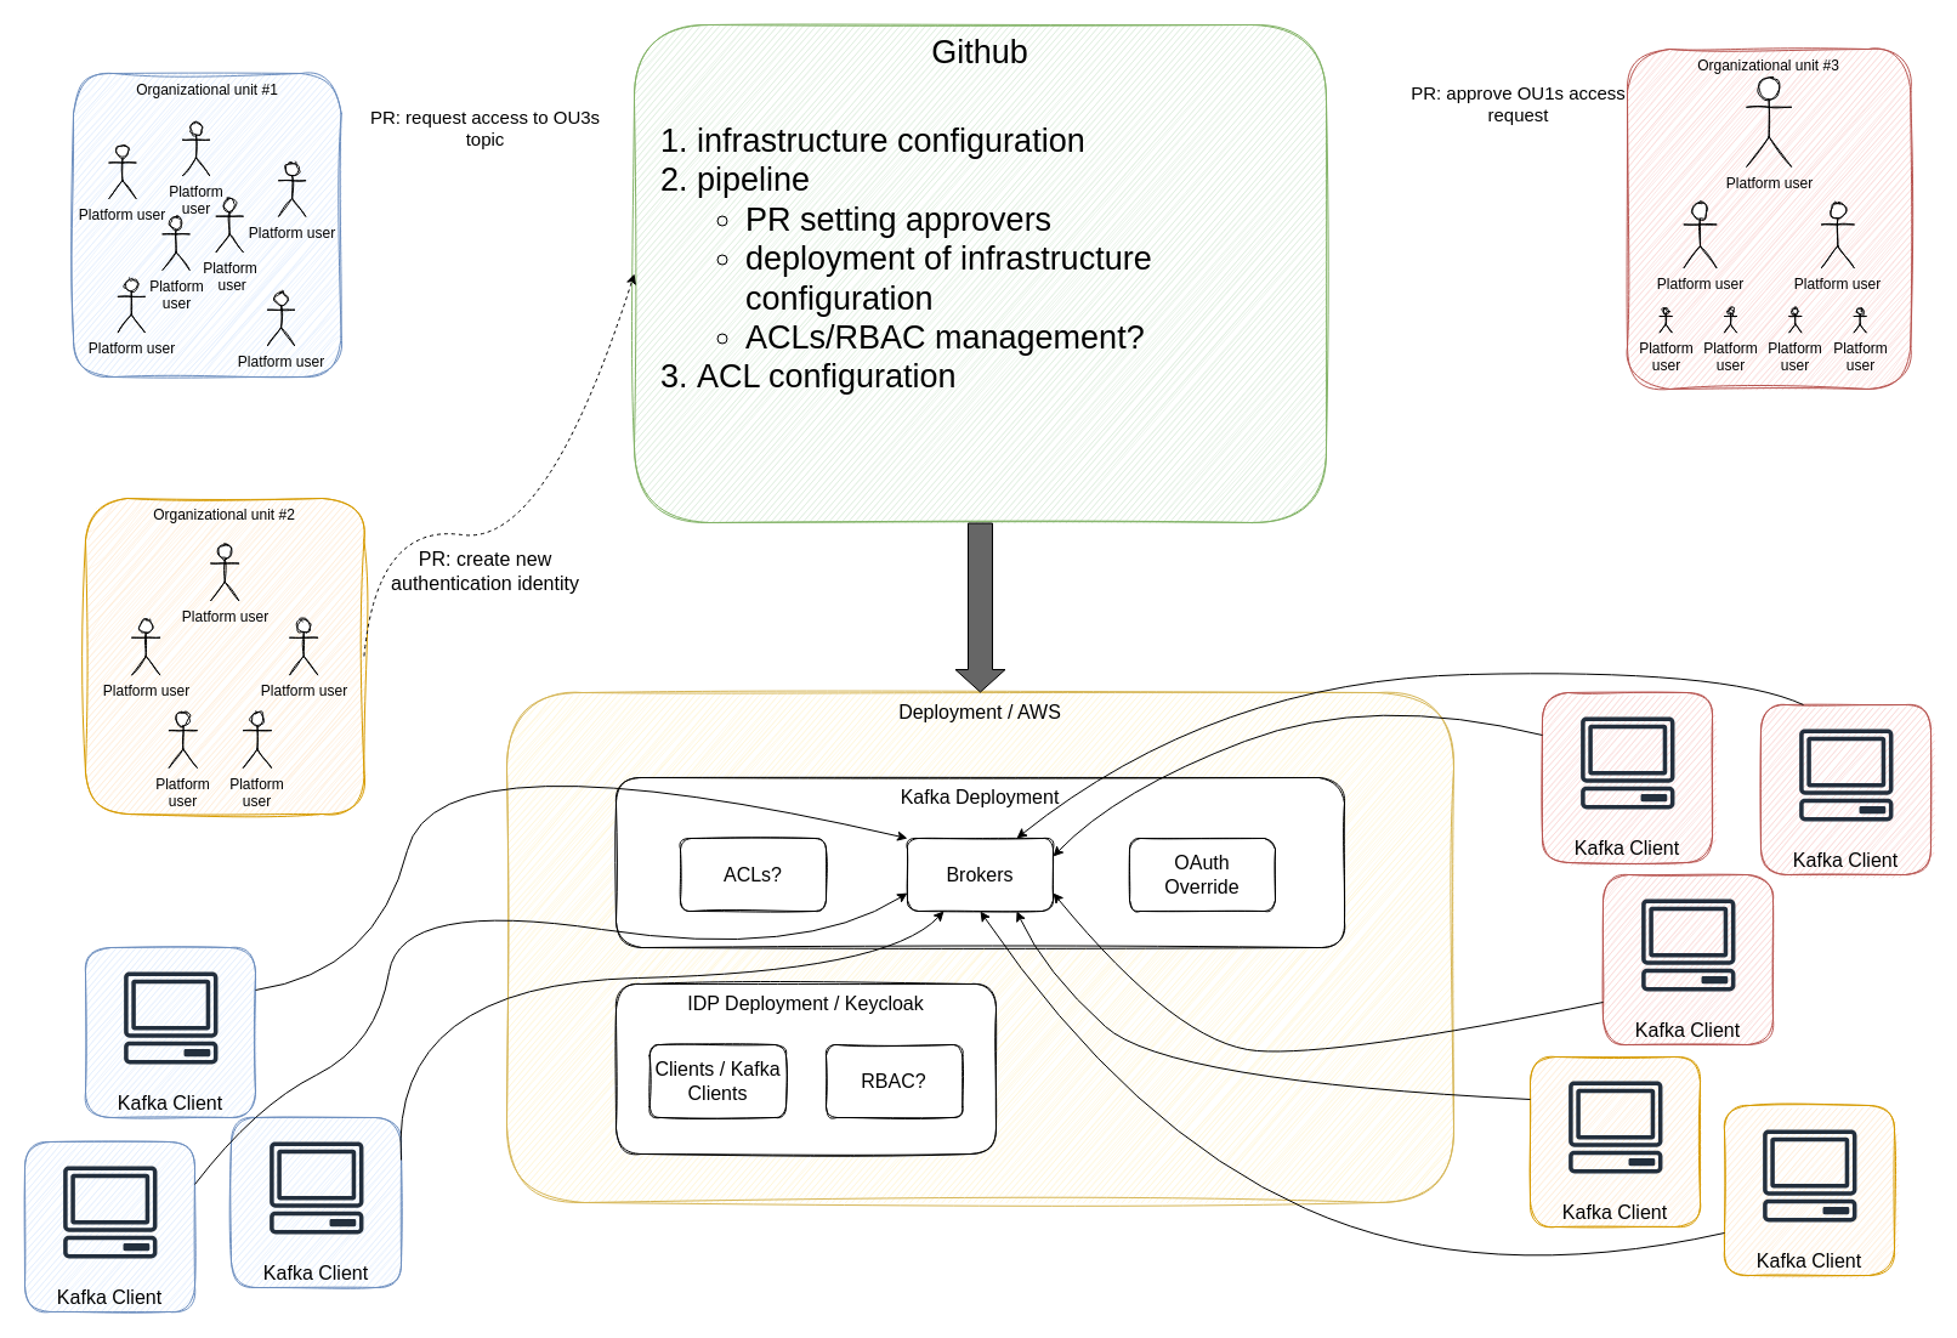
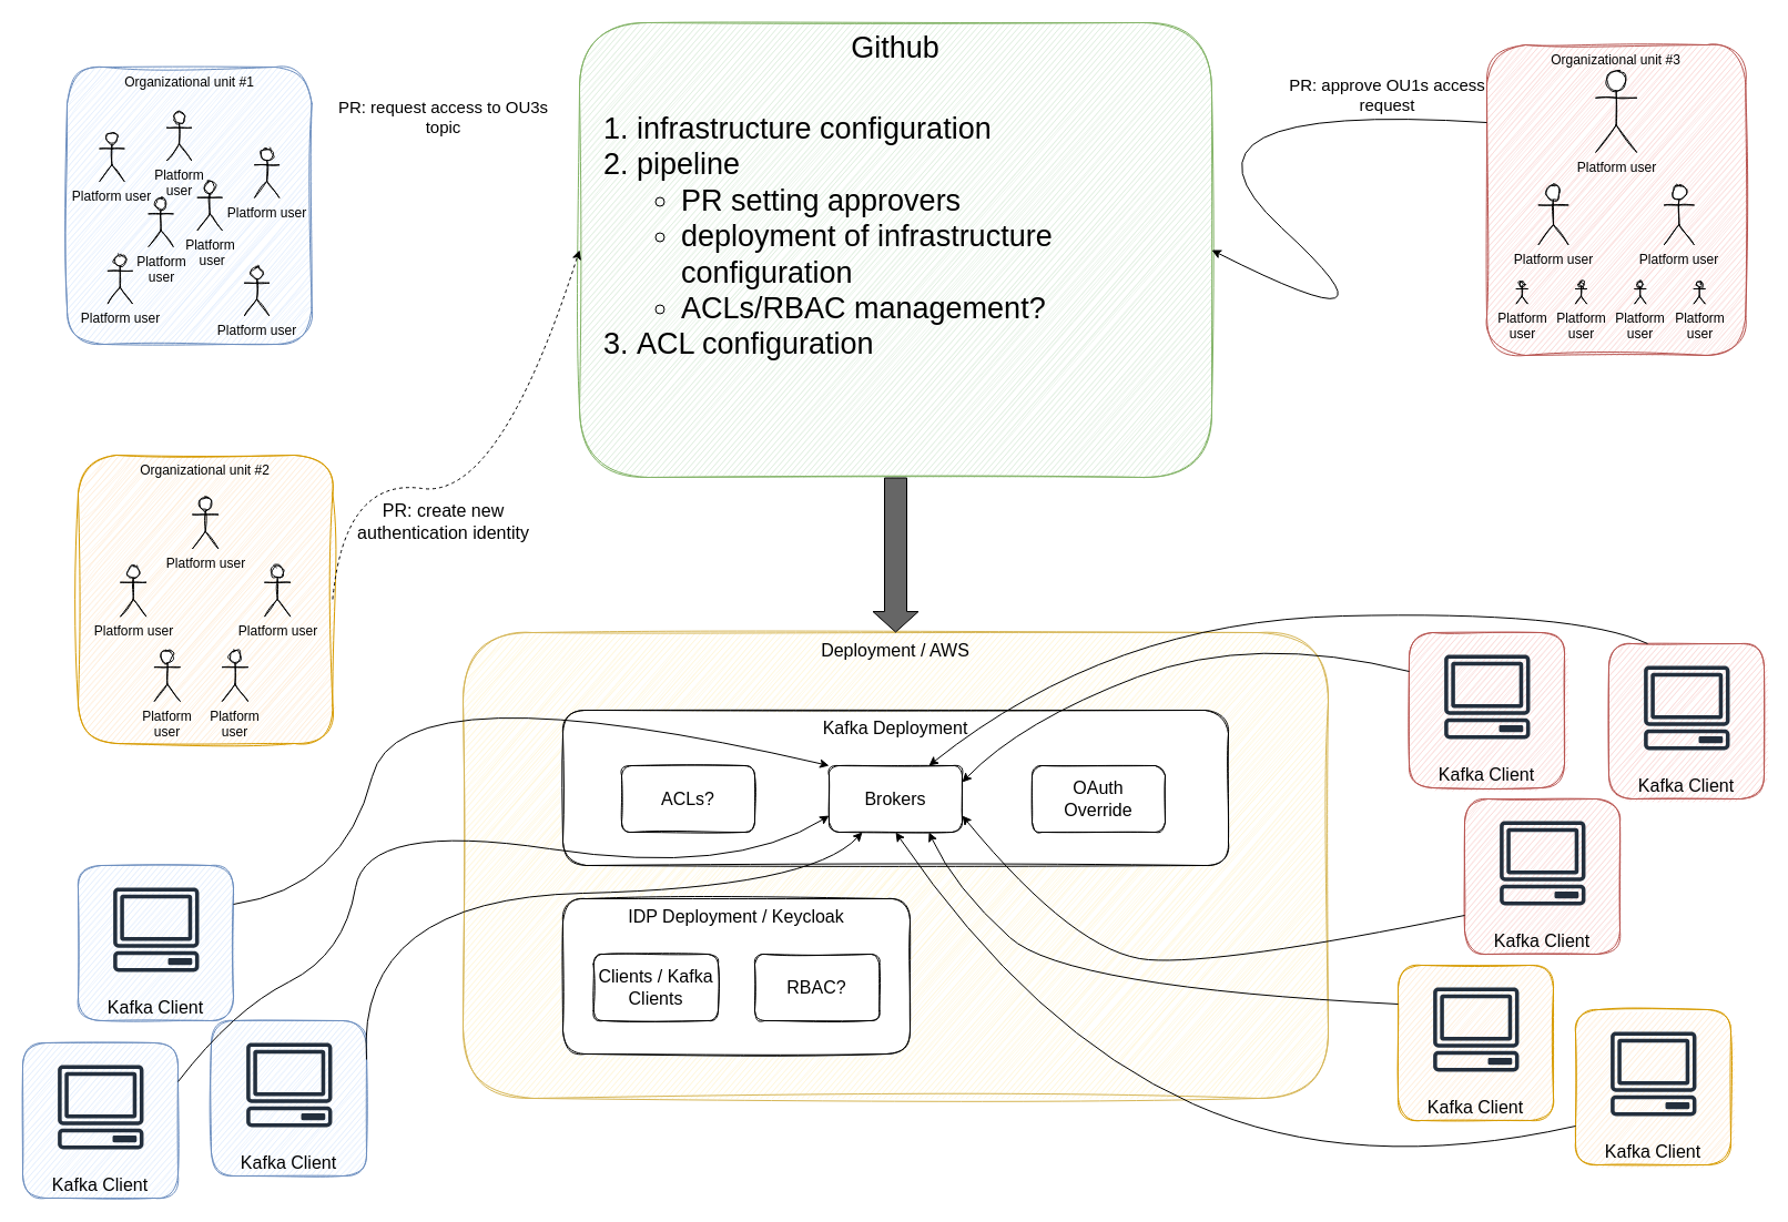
+ <mxCell id="33" value="" style="curved=1;endArrow=classic;html=1;fontSize=16;exitX=0;exitY=0.25;exitDx=0;exitDy=0;entryX=1;entryY=0.5;entryDx=0;entryDy=0;" parent="1" source="19" target="28" edge="1"><mxGeometry width="50" height="50" relative="1" as="geometry"><mxPoint x="790" y="510" as="sourcePoint" /><mxPoint x="840" y="460" as="targetPoint" /><Array as="points"><mxPoint x="1030" y="90" /><mxPoint x="1280" y="320" /></Array></mxGeometry></mxCell>
